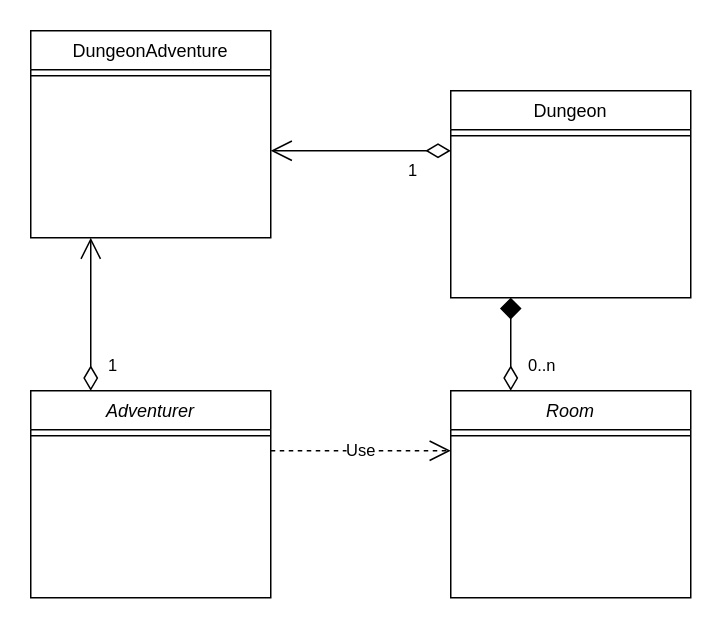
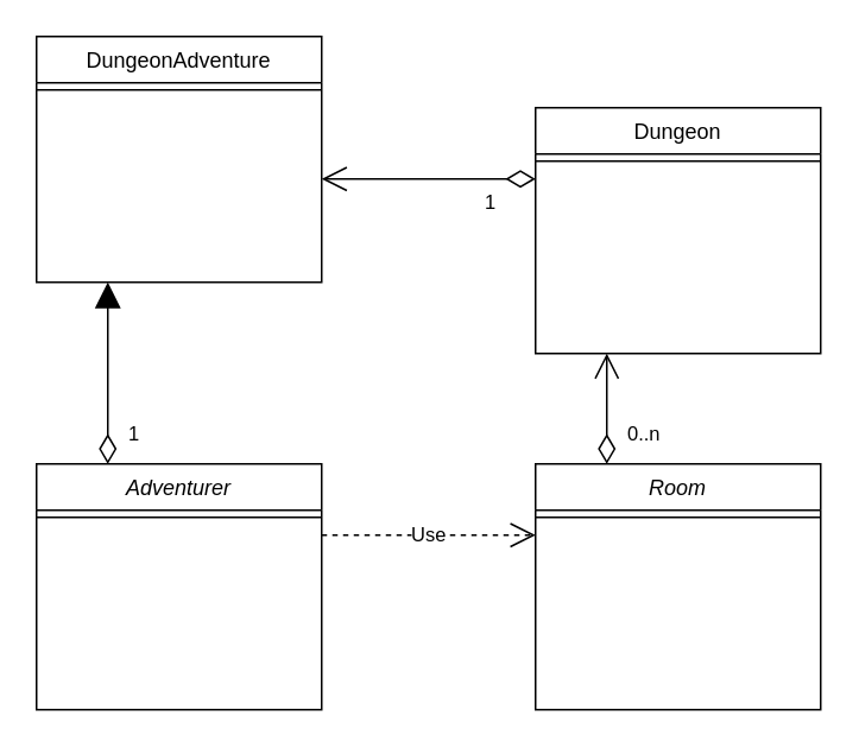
- <mxCell id="14" value="" style="endArrow=open;html=1;endSize=12;startArrow=diamondThin;startSize=14;startFill=0;edgeStyle=orthogonalEdgeStyle;rounded=0;entryX=0.25;entryY=1;entryDx=0;entryDy=0;exitX=0.25;exitY=0;exitDx=0;exitDy=0;" edge="1" parent="1" source="8" target="2"><mxGeometry relative="1" as="geometry"><mxPoint x="160" y="240" as="sourcePoint" /><mxPoint x="70" y="210" as="targetPoint" /></mxGeometry></mxCell>
+ <mxCell id="14" value="" style="endArrow=block;html=1;endSize=12;startArrow=diamondThin;startSize=14;startFill=0;edgeStyle=orthogonalEdgeStyle;rounded=0;entryX=0.25;entryY=1;entryDx=0;entryDy=0;exitX=0.25;exitY=0;exitDx=0;exitDy=0;" edge="1" parent="1" source="8" target="2"><mxGeometry relative="1" as="geometry"><mxPoint x="160" y="240" as="sourcePoint" /><mxPoint x="70" y="210" as="targetPoint" /></mxGeometry></mxCell>
- <mxCell id="12" value="" style="endArrow=diamond;html=1;endSize=12;startArrow=diamondThin;startSize=14;startFill=0;edgeStyle=orthogonalEdgeStyle;rounded=0;entryX=0.25;entryY=1;entryDx=0;entryDy=0;exitX=0.25;exitY=0;exitDx=0;exitDy=0;" edge="1" parent="1" source="6" target="4"><mxGeometry relative="1" as="geometry"><mxPoint x="570" y="290" as="sourcePoint" /><mxPoint x="530" y="120" as="targetPoint" /></mxGeometry></mxCell>
+ <mxCell id="12" value="" style="endArrow=open;html=1;endSize=12;startArrow=diamondThin;startSize=14;startFill=0;edgeStyle=orthogonalEdgeStyle;rounded=0;entryX=0.25;entryY=1;entryDx=0;entryDy=0;exitX=0.25;exitY=0;exitDx=0;exitDy=0;" edge="1" parent="1" source="6" target="4"><mxGeometry relative="1" as="geometry"><mxPoint x="570" y="290" as="sourcePoint" /><mxPoint x="530" y="120" as="targetPoint" /></mxGeometry></mxCell>
